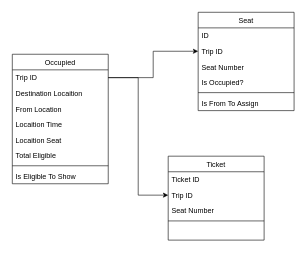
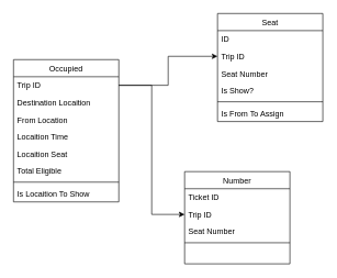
- <mxCell id="20" value="Is Occupied?" style="text;align=left;verticalAlign=top;spacingLeft=4;spacingRight=4;overflow=hidden;rotatable=0;points=[[0,0.5],[1,0.5]];portConstraint=eastwest;rounded=0;shadow=0;html=0;" vertex="1" parent="16"><mxGeometry y="104" width="160" height="26" as="geometry" /></mxCell>
+ <mxCell id="20" value="Is Show?" style="text;align=left;verticalAlign=top;spacingLeft=4;spacingRight=4;overflow=hidden;rotatable=0;points=[[0,0.5],[1,0.5]];portConstraint=eastwest;rounded=0;shadow=0;html=0;" vertex="1" parent="16"><mxGeometry y="104" width="160" height="26" as="geometry" /></mxCell>
- <mxCell id="2" value="Ticket" style="swimlane;fontStyle=0;align=center;verticalAlign=top;childLayout=stackLayout;horizontal=1;startSize=26;horizontalStack=0;resizeParent=1;resizeLast=0;collapsible=1;marginBottom=0;rounded=0;shadow=0;strokeWidth=1;" parent="1" vertex="1"><mxGeometry x="280" y="260" width="160" height="140" as="geometry"><mxRectangle x="130" y="380" width="160" height="26" as="alternateBounds" /></mxGeometry></mxCell>
+ <mxCell id="2" value="Number" style="swimlane;fontStyle=0;align=center;verticalAlign=top;childLayout=stackLayout;horizontal=1;startSize=26;horizontalStack=0;resizeParent=1;resizeLast=0;collapsible=1;marginBottom=0;rounded=0;shadow=0;strokeWidth=1;" parent="1" vertex="1"><mxGeometry x="280" y="260" width="160" height="140" as="geometry"><mxRectangle x="130" y="380" width="160" height="26" as="alternateBounds" /></mxGeometry></mxCell>
- <mxCell id="15" value="Is Eligible To Show" style="text;align=left;verticalAlign=top;spacingLeft=4;spacingRight=4;overflow=hidden;rotatable=0;points=[[0,0.5],[1,0.5]];portConstraint=eastwest;fontStyle=0" vertex="1" parent="7"><mxGeometry y="190" width="160" height="26" as="geometry" /></mxCell>
+ <mxCell id="15" value="Is Locaition To Show" style="text;align=left;verticalAlign=top;spacingLeft=4;spacingRight=4;overflow=hidden;rotatable=0;points=[[0,0.5],[1,0.5]];portConstraint=eastwest;fontStyle=0" vertex="1" parent="7"><mxGeometry y="190" width="160" height="26" as="geometry" /></mxCell>
